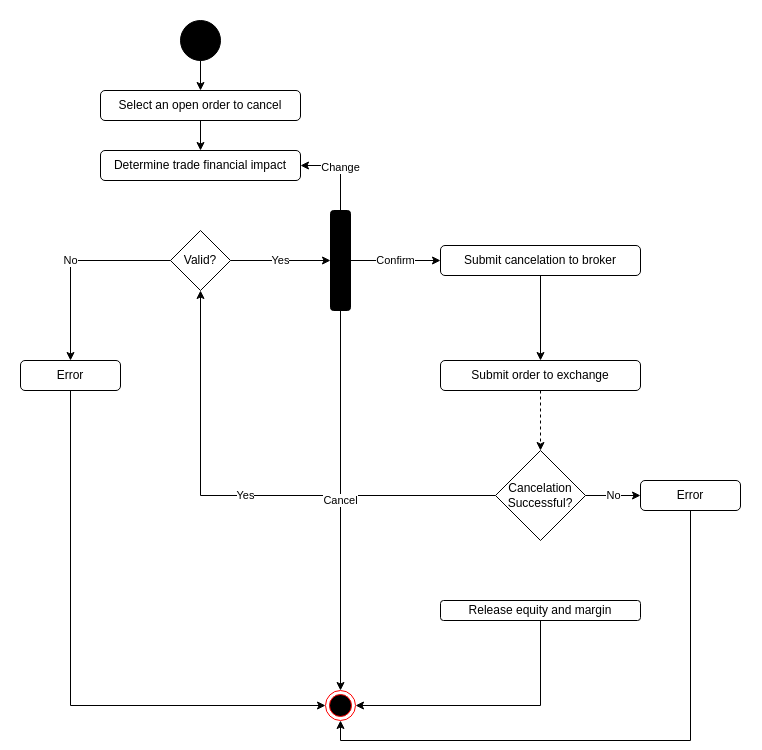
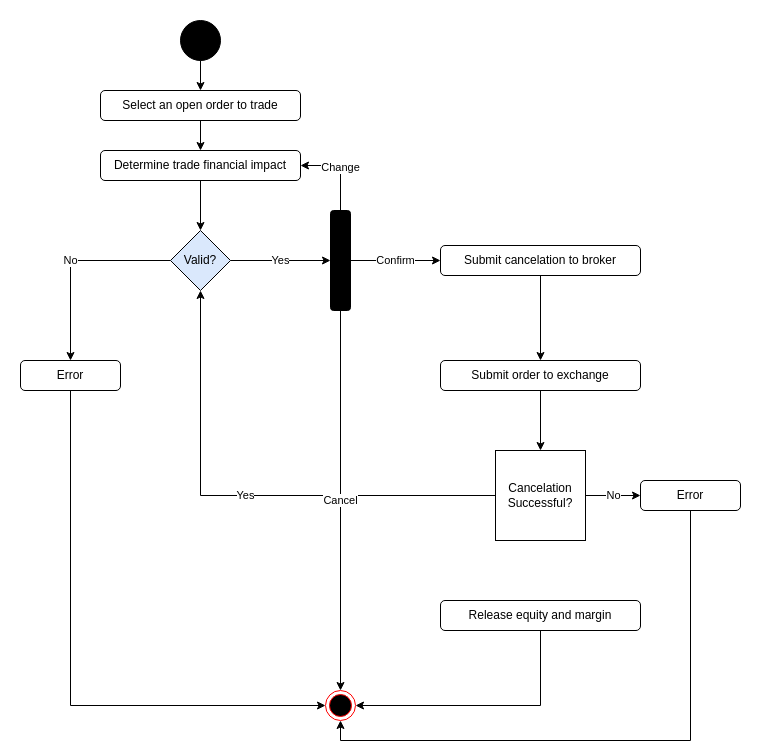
- <mxCell id="5" value="Select an open order to cancel" style="rounded=1;whiteSpace=wrap;html=1;fillColor=#FFFFFF;" vertex="1" parent="1"><mxGeometry x="100" y="90" width="200" height="30" as="geometry" /></mxCell>
+ <mxCell id="5" value="Select an open order to trade" style="rounded=1;whiteSpace=wrap;html=1;fillColor=#FFFFFF;" vertex="1" parent="1"><mxGeometry x="100" y="90" width="200" height="30" as="geometry" /></mxCell>
+ <mxCell id="23" style="edgeStyle=orthogonalEdgeStyle;rounded=0;orthogonalLoop=1;jettySize=auto;html=1;entryX=0.5;entryY=0;entryDx=0;entryDy=0;exitX=0.5;exitY=1;exitDx=0;exitDy=0;" edge="1" parent="1" source="24" target="7"><mxGeometry relative="1" as="geometry"><Array as="points" /></mxGeometry></mxCell>
- <mxCell id="7" value="Valid?" style="rhombus;whiteSpace=wrap;html=1;fillColor=#FFFFFF;" vertex="1" parent="1"><mxGeometry x="170" y="230" width="60" height="60" as="geometry" /></mxCell>
+ <mxCell id="7" value="Valid?" style="rhombus;whiteSpace=wrap;html=1;fillColor=#dae8fc;" vertex="1" parent="1"><mxGeometry x="170" y="230" width="60" height="60" as="geometry" /></mxCell>
- <mxCell id="16" style="edgeStyle=orthogonalEdgeStyle;rounded=0;orthogonalLoop=1;jettySize=auto;html=1;entryX=0.5;entryY=0;entryDx=0;entryDy=0;dashed=1;" edge="1" parent="1" source="17" target="20"><mxGeometry relative="1" as="geometry" /></mxCell>
+ <mxCell id="16" style="edgeStyle=orthogonalEdgeStyle;rounded=0;orthogonalLoop=1;jettySize=auto;html=1;entryX=0.5;entryY=0;entryDx=0;entryDy=0;" edge="1" parent="1" source="17" target="20"><mxGeometry relative="1" as="geometry" /></mxCell>
- <mxCell id="20" value="&lt;span&gt;Cancelation Successful?&lt;/span&gt;" style="rhombus;whiteSpace=wrap;html=1;" vertex="1" parent="1"><mxGeometry x="495" y="450" width="90" height="90" as="geometry" /></mxCell>
+ <mxCell id="20" value="&lt;span&gt;Cancelation Successful?&lt;/span&gt;" style="whiteSpace=wrap;html=1;rounded=0;" vertex="1" parent="1"><mxGeometry x="495" y="450" width="90" height="90" as="geometry" /></mxCell>
- <mxCell id="13" value="Release equity and margin" style="rounded=1;whiteSpace=wrap;html=1;fillColor=#FFFFFF;" vertex="1" parent="1"><mxGeometry x="440" y="600" width="200" height="20" as="geometry" /></mxCell>
+ <mxCell id="13" value="Release equity and margin" style="rounded=1;whiteSpace=wrap;html=1;fillColor=#FFFFFF;" vertex="1" parent="1"><mxGeometry x="440" y="600" width="200" height="30" as="geometry" /></mxCell>
